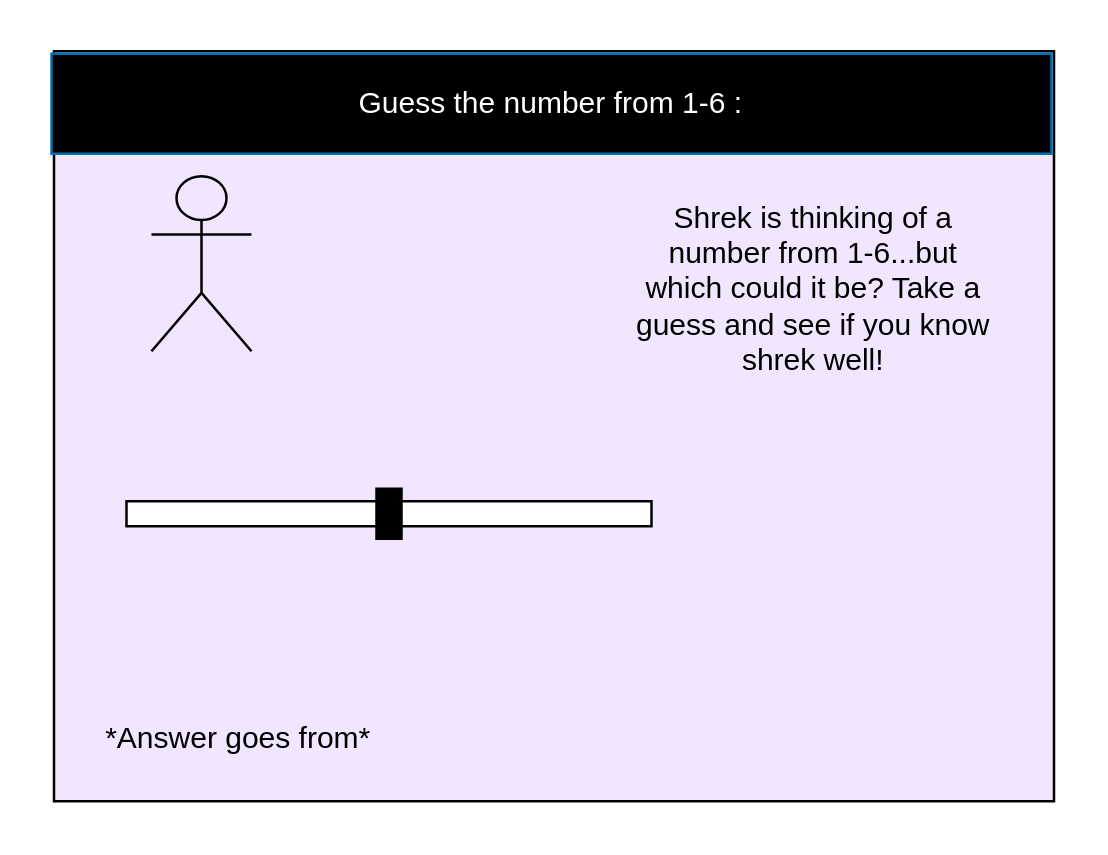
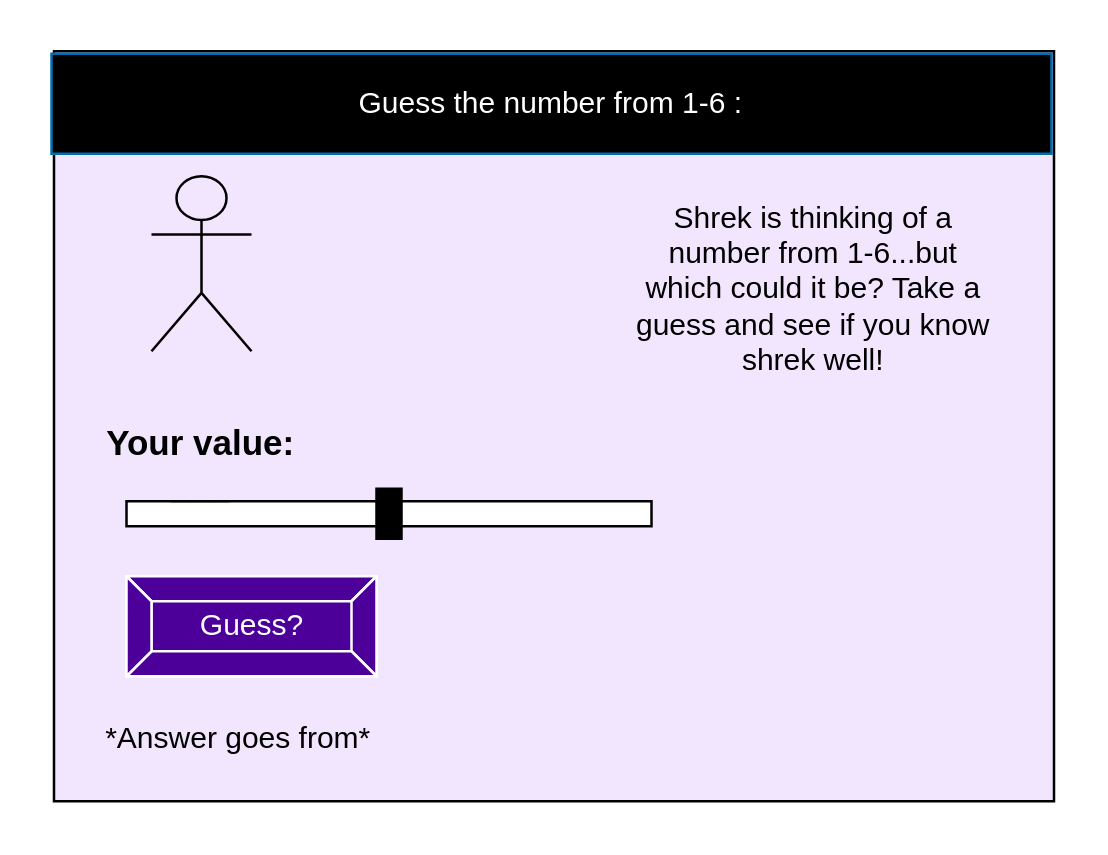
+ <mxCell id="7" value="Your value: ___" style="text;html=1;strokeColor=none;fillColor=none;align=center;verticalAlign=middle;whiteSpace=wrap;rounded=0;fontStyle=1;fontColor=#000000;fontSize=14;" parent="1" vertex="1"><mxGeometry x="35" y="170" width="90" height="30" as="geometry" /></mxCell>
+ <mxCell id="4" value="Guess?" style="labelPosition=center;verticalLabelPosition=middle;align=center;html=1;shape=mxgraph.basic.button;dx=10;fontColor=#FFFFFF;fillColor=#4C0099;strokeColor=#FFFFFF;" parent="1" vertex="1"><mxGeometry x="50" y="230" width="100" height="40" as="geometry" /></mxCell>
